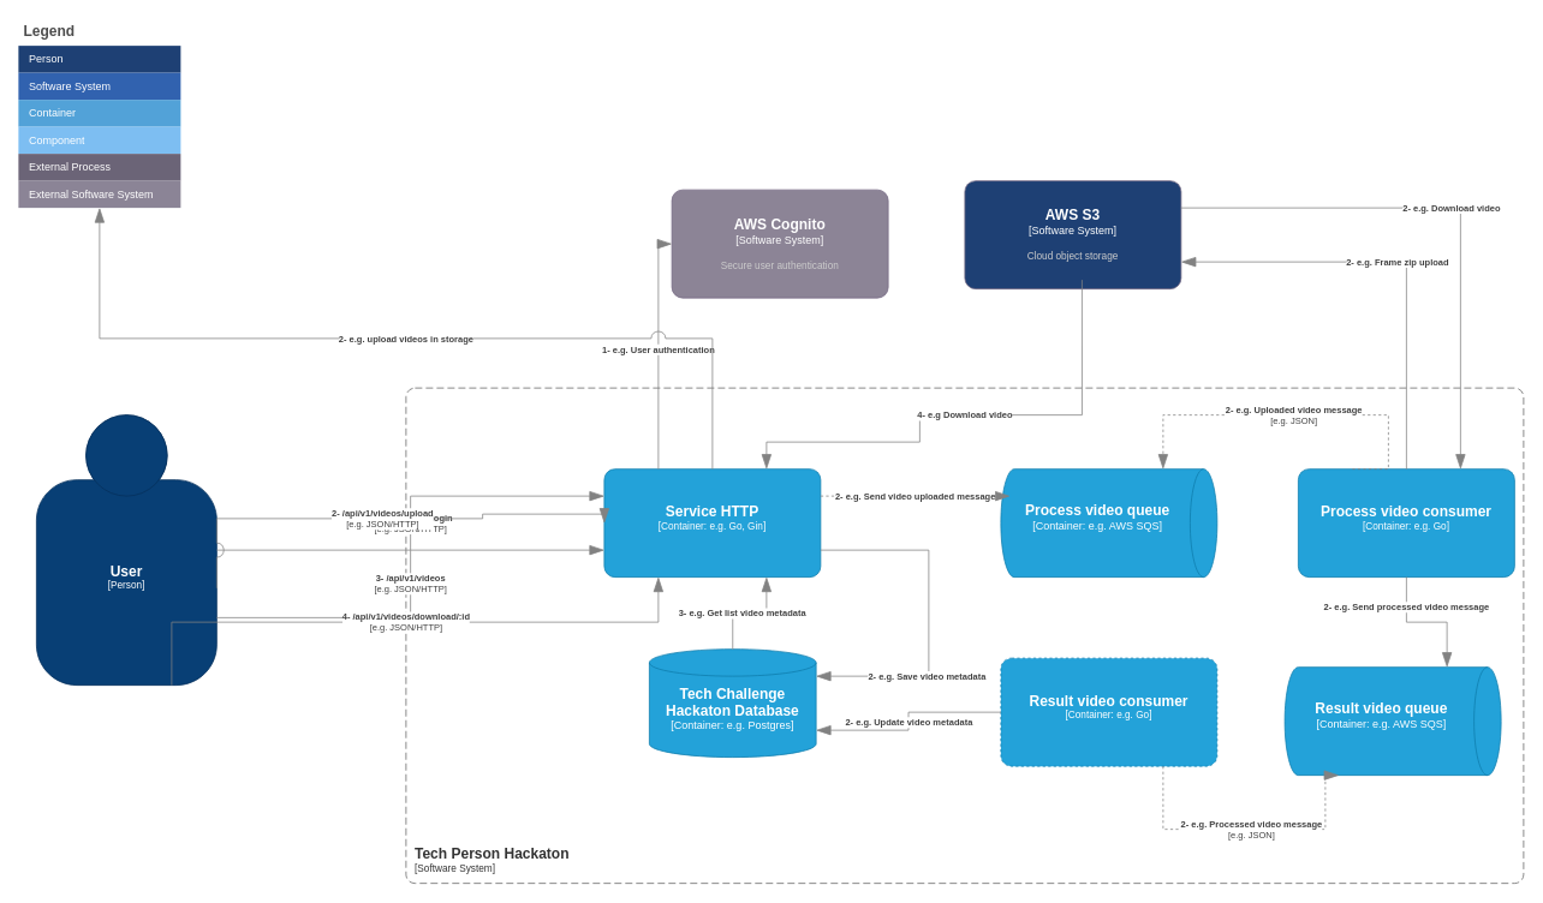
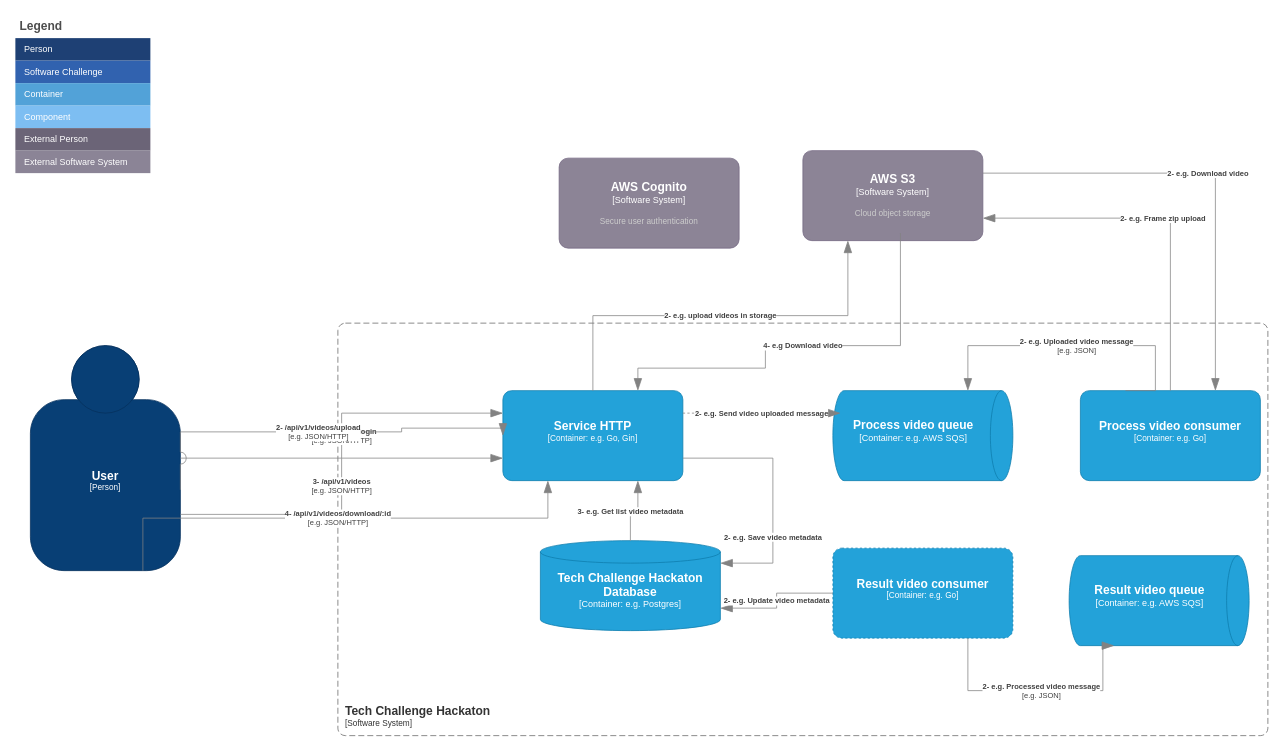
- <mxCell id="6" value="Software System" style="shape=partialRectangle;html=1;whiteSpace=wrap;connectable=0;strokeColor=inherit;overflow=hidden;fillColor=#3162AF;top=0;left=0;bottom=0;right=0;pointerEvents=1;fontSize=12;align=left;fontColor=#FFFFFF;gradientColor=none;spacingLeft=10;spacingRight=4;" vertex="1" parent="5"><mxGeometry width="180" height="30" as="geometry"><mxRectangle width="180" height="30" as="alternateBounds" /></mxGeometry></mxCell>
+ <mxCell id="6" value="Software Challenge" style="shape=partialRectangle;html=1;whiteSpace=wrap;connectable=0;strokeColor=inherit;overflow=hidden;fillColor=#3162AF;top=0;left=0;bottom=0;right=0;pointerEvents=1;fontSize=12;align=left;fontColor=#FFFFFF;gradientColor=none;spacingLeft=10;spacingRight=4;" vertex="1" parent="5"><mxGeometry width="180" height="30" as="geometry"><mxRectangle width="180" height="30" as="alternateBounds" /></mxGeometry></mxCell>
- <mxCell id="12" value="External Process" style="shape=partialRectangle;html=1;whiteSpace=wrap;connectable=0;strokeColor=inherit;overflow=hidden;fillColor=#6b6477;top=0;left=0;bottom=0;right=0;pointerEvents=1;fontSize=12;align=left;fontColor=#FFFFFF;gradientColor=none;spacingLeft=10;spacingRight=4;" vertex="1" parent="11"><mxGeometry width="180" height="30" as="geometry"><mxRectangle width="180" height="30" as="alternateBounds" /></mxGeometry></mxCell>
+ <mxCell id="12" value="External Person" style="shape=partialRectangle;html=1;whiteSpace=wrap;connectable=0;strokeColor=inherit;overflow=hidden;fillColor=#6b6477;top=0;left=0;bottom=0;right=0;pointerEvents=1;fontSize=12;align=left;fontColor=#FFFFFF;gradientColor=none;spacingLeft=10;spacingRight=4;" vertex="1" parent="11"><mxGeometry width="180" height="30" as="geometry"><mxRectangle width="180" height="30" as="alternateBounds" /></mxGeometry></mxCell>
- <mxCell id="25" value="&lt;font style=&quot;font-size: 16px&quot;&gt;&lt;b&gt;AWS S3&lt;/b&gt;&lt;/font&gt;&lt;div&gt;[Software System]&lt;/div&gt;&lt;br&gt;&lt;div&gt;&lt;font style=&quot;font-size: 11px&quot;&gt;&lt;font color=&quot;#cccccc&quot;&gt;Cloud object storage&lt;/font&gt;&lt;/div&gt;" style="rounded=1;whiteSpace=wrap;html=1;labelBackgroundColor=none;fillColor=#1e4074;fontColor=#ffffff;align=center;arcSize=10;strokeColor=#736782;metaEdit=1;resizable=0;points=[[0.25,0,0],[0.5,0,0],[0.75,0,0],[1,0.25,0],[1,0.5,0],[1,0.75,0],[0.75,1,0],[0.5,1,0],[0.25,1,0],[0,0.75,0],[0,0.5,0],[0,0.25,0]];" vertex="1" parent="1"><mxGeometry x="1070" y="200" width="240" height="120" as="geometry" /></mxCell>
+ <mxCell id="25" value="&lt;font style=&quot;font-size: 16px&quot;&gt;&lt;b&gt;AWS S3&lt;/b&gt;&lt;/font&gt;&lt;div&gt;[Software System]&lt;/div&gt;&lt;br&gt;&lt;div&gt;&lt;font style=&quot;font-size: 11px&quot;&gt;&lt;font color=&quot;#cccccc&quot;&gt;Cloud object storage&lt;/font&gt;&lt;/div&gt;" style="rounded=1;whiteSpace=wrap;html=1;labelBackgroundColor=none;fillColor=#8C8496;fontColor=#ffffff;align=center;arcSize=10;strokeColor=#736782;metaEdit=1;resizable=0;points=[[0.25,0,0],[0.5,0,0],[0.75,0,0],[1,0.25,0],[1,0.5,0],[1,0.75,0],[0.75,1,0],[0.5,1,0],[0.25,1,0],[0,0.75,0],[0,0.5,0],[0,0.25,0]];" vertex="1" parent="1"><mxGeometry x="1070" y="200" width="240" height="120" as="geometry" /></mxCell>
- <mxCell id="27" value="&lt;div style=&quot;text-align: left&quot;&gt;&lt;div style=&quot;text-align: center&quot;&gt;&lt;b&gt;2- e.g. upload videos in storage&lt;/b&gt;&lt;/div&gt;" style="endArrow=blockThin;html=1;fontSize=10;fontColor=#404040;strokeWidth=1;endFill=1;strokeColor=#828282;elbow=vertical;metaEdit=1;endSize=14;startSize=14;jumpStyle=arc;jumpSize=16;rounded=0;edgeStyle=orthogonalEdgeStyle;exitX=0.5;exitY=0;exitDx=0;exitDy=0;exitPerimeter=0;" edge="1" parent="1" source="18" target="14"><mxGeometry width="240" relative="1" as="geometry"><mxPoint x="1190" y="590" as="sourcePoint" /><mxPoint x="1430" y="590" as="targetPoint" /></mxGeometry></mxCell>
+ <mxCell id="27" value="&lt;div style=&quot;text-align: left&quot;&gt;&lt;div style=&quot;text-align: center&quot;&gt;&lt;b&gt;2- e.g. upload videos in storage&lt;/b&gt;&lt;/div&gt;" style="endArrow=blockThin;html=1;fontSize=10;fontColor=#404040;strokeWidth=1;endFill=1;strokeColor=#828282;elbow=vertical;metaEdit=1;endSize=14;startSize=14;jumpStyle=arc;jumpSize=16;rounded=0;edgeStyle=orthogonalEdgeStyle;exitX=0.5;exitY=0;exitDx=0;exitDy=0;exitPerimeter=0;entryX=0.25;entryY=1;entryDx=0;entryDy=0;entryPerimeter=0;" edge="1" parent="1" source="18" target="25"><mxGeometry width="240" relative="1" as="geometry"><mxPoint x="1190" y="590" as="sourcePoint" /><mxPoint x="1430" y="590" as="targetPoint" /></mxGeometry></mxCell>
- <mxCell id="23" value="&lt;div style=&quot;text-align: left&quot;&gt;&lt;div style=&quot;text-align: center&quot;&gt;&lt;b&gt;1- e.g. User authentication&lt;/b&gt;&lt;/div&gt;" style="endArrow=blockThin;html=1;fontSize=10;fontColor=#404040;strokeWidth=1;endFill=1;strokeColor=#828282;elbow=vertical;metaEdit=1;endSize=14;startSize=14;jumpStyle=arc;jumpSize=16;rounded=0;exitX=0.25;exitY=0;exitDx=0;exitDy=0;exitPerimeter=0;entryX=0;entryY=0.5;entryDx=0;entryDy=0;entryPerimeter=0;edgeStyle=orthogonalEdgeStyle;" edge="1" parent="1" source="18" target="16"><mxGeometry x="0.002" width="240" relative="1" as="geometry"><mxPoint x="670" y="510" as="sourcePoint" /><mxPoint x="699.28" y="300" as="targetPoint" /><mxPoint as="offset" /></mxGeometry></mxCell>
- <mxCell id="30" value="&lt;div style=&quot;text-align: left&quot;&gt;&lt;div style=&quot;text-align: center&quot;&gt;&lt;b&gt;2- e.g. Uploaded video message&lt;/b&gt;&lt;/div&gt;&lt;div style=&quot;text-align: center&quot;&gt;[e.g. JSON]&lt;/div&gt;&lt;/div&gt;" style="endArrow=blockThin;html=1;fontSize=10;fontColor=#404040;strokeWidth=1;endFill=1;strokeColor=#828282;elbow=vertical;metaEdit=1;endSize=14;startSize=14;jumpStyle=arc;jumpSize=16;rounded=0;entryX=0;entryY=0.25;entryDx=0;entryDy=0;entryPerimeter=0;exitX=0.25;exitY=0;exitDx=0;exitDy=0;exitPerimeter=0;edgeStyle=orthogonalEdgeStyle;dashed=1;" edge="1" parent="1" source="21" target="19"><mxGeometry width="240" relative="1" as="geometry"><mxPoint x="1570" y="470" as="sourcePoint" /><mxPoint x="1810" y="470" as="targetPoint" /><Array as="points"><mxPoint x="1540" y="460" /><mxPoint x="1290" y="460" /></Array></mxGeometry></mxCell>
+ <mxCell id="30" value="&lt;div style=&quot;text-align: left&quot;&gt;&lt;div style=&quot;text-align: center&quot;&gt;&lt;b&gt;2- e.g. Uploaded video message&lt;/b&gt;&lt;/div&gt;&lt;div style=&quot;text-align: center&quot;&gt;[e.g. JSON]&lt;/div&gt;&lt;/div&gt;" style="endArrow=blockThin;html=1;fontSize=10;fontColor=#404040;strokeWidth=1;endFill=1;strokeColor=#828282;elbow=vertical;metaEdit=1;endSize=14;startSize=14;jumpStyle=arc;jumpSize=16;rounded=0;entryX=0;entryY=0.25;entryDx=0;entryDy=0;entryPerimeter=0;exitX=0.25;exitY=0;exitDx=0;exitDy=0;exitPerimeter=0;edgeStyle=orthogonalEdgeStyle;" edge="1" parent="1" source="21" target="19"><mxGeometry width="240" relative="1" as="geometry"><mxPoint x="1570" y="470" as="sourcePoint" /><mxPoint x="1810" y="470" as="targetPoint" /><Array as="points"><mxPoint x="1540" y="460" /><mxPoint x="1290" y="460" /></Array></mxGeometry></mxCell>
- <mxCell id="31" value="&lt;div style=&quot;text-align: left&quot;&gt;&lt;div style=&quot;text-align: center&quot;&gt;&lt;b&gt;2- e.g. Send processed video message&lt;/b&gt;&lt;/div&gt;" style="endArrow=blockThin;html=1;fontSize=10;fontColor=#404040;strokeWidth=1;endFill=1;strokeColor=#828282;elbow=vertical;metaEdit=1;endSize=14;startSize=14;jumpStyle=arc;jumpSize=16;rounded=0;exitX=0.5;exitY=1;exitDx=0;exitDy=0;exitPerimeter=0;entryX=0;entryY=0.25;entryDx=0;entryDy=0;entryPerimeter=0;edgeStyle=orthogonalEdgeStyle;" edge="1" parent="1" source="21" target="20"><mxGeometry x="-0.539" width="240" relative="1" as="geometry"><mxPoint x="1780" y="780" as="sourcePoint" /><mxPoint x="2020" y="780" as="targetPoint" /><mxPoint as="offset" /></mxGeometry></mxCell>
- <mxCell id="24" value="&lt;font style=&quot;font-size: 16px&quot;&gt;&lt;b&gt;Tech Challenge Hackaton Database&lt;/b&gt;&lt;/font&gt;&lt;div&gt;[Container:&amp;nbsp;e.g. Postgres]&lt;/div&gt;&lt;br&gt;&lt;div&gt;&lt;font style=&quot;font-size: 11px&quot;&gt;&lt;font color=&quot;#E6E6E6&quot;&gt;&lt;/font&gt;&lt;/div&gt;" style="shape=cylinder3;size=15;whiteSpace=wrap;html=1;boundedLbl=1;rounded=0;labelBackgroundColor=none;fillColor=#23A2D9;fontSize=12;fontColor=#ffffff;align=center;strokeColor=#0E7DAD;metaEdit=1;points=[[0.5,0,0],[1,0.25,0],[1,0.5,0],[1,0.75,0],[0.5,1,0],[0,0.75,0],[0,0.5,0],[0,0.25,0]];resizable=0;" vertex="1" parent="1"><mxGeometry x="720" y="720" width="185" height="120" as="geometry" /></mxCell>
+ <mxCell id="24" value="&lt;font style=&quot;font-size: 16px&quot;&gt;&lt;b&gt;Tech Challenge Hackaton Database&lt;/b&gt;&lt;/font&gt;&lt;div&gt;[Container:&amp;nbsp;e.g. Postgres]&lt;/div&gt;&lt;br&gt;&lt;div&gt;&lt;font style=&quot;font-size: 11px&quot;&gt;&lt;font color=&quot;#E6E6E6&quot;&gt;&lt;/font&gt;&lt;/div&gt;" style="shape=cylinder3;size=15;whiteSpace=wrap;html=1;boundedLbl=1;rounded=0;labelBackgroundColor=none;fillColor=#23A2D9;fontSize=12;fontColor=#ffffff;align=center;strokeColor=#0E7DAD;metaEdit=1;points=[[0.5,0,0],[1,0.25,0],[1,0.5,0],[1,0.75,0],[0.5,1,0],[0,0.75,0],[0,0.5,0],[0,0.25,0]];resizable=0;" vertex="1" parent="1"><mxGeometry x="720" y="720" width="240" height="120" as="geometry" /></mxCell>
- <mxCell id="33" value="&lt;div style=&quot;text-align: left&quot;&gt;&lt;div style=&quot;text-align: center&quot;&gt;&lt;b&gt;2- e.g. Processed video message&lt;/b&gt;&lt;/div&gt;&lt;div style=&quot;text-align: center&quot;&gt;[e.g. JSON]&lt;/div&gt;&lt;/div&gt;" style="endArrow=blockThin;html=1;fontSize=10;fontColor=#404040;strokeWidth=1;endFill=1;strokeColor=#828282;elbow=vertical;metaEdit=1;endSize=14;startSize=14;jumpStyle=arc;jumpSize=16;rounded=0;entryX=1;entryY=0.75;entryDx=0;entryDy=0;entryPerimeter=0;exitX=0.75;exitY=1;exitDx=0;exitDy=0;exitPerimeter=0;edgeStyle=orthogonalEdgeStyle;dashed=1;" edge="1" parent="1" source="32" target="20"><mxGeometry x="0.032" width="240" relative="1" as="geometry"><mxPoint x="1920" y="660" as="sourcePoint" /><mxPoint x="1610" y="660" as="targetPoint" /><Array as="points"><mxPoint x="1290" y="920" /><mxPoint x="1470" y="920" /></Array><mxPoint as="offset" /></mxGeometry></mxCell>
+ <mxCell id="33" value="&lt;div style=&quot;text-align: left&quot;&gt;&lt;div style=&quot;text-align: center&quot;&gt;&lt;b&gt;2- e.g. Processed video message&lt;/b&gt;&lt;/div&gt;&lt;div style=&quot;text-align: center&quot;&gt;[e.g. JSON]&lt;/div&gt;&lt;/div&gt;" style="endArrow=blockThin;html=1;fontSize=10;fontColor=#404040;strokeWidth=1;endFill=1;strokeColor=#828282;elbow=vertical;metaEdit=1;endSize=14;startSize=14;jumpStyle=arc;jumpSize=16;rounded=0;entryX=1;entryY=0.75;entryDx=0;entryDy=0;entryPerimeter=0;exitX=0.75;exitY=1;exitDx=0;exitDy=0;exitPerimeter=0;edgeStyle=orthogonalEdgeStyle;" edge="1" parent="1" source="32" target="20"><mxGeometry x="0.032" width="240" relative="1" as="geometry"><mxPoint x="1920" y="660" as="sourcePoint" /><mxPoint x="1610" y="660" as="targetPoint" /><Array as="points"><mxPoint x="1290" y="920" /><mxPoint x="1470" y="920" /></Array><mxPoint as="offset" /></mxGeometry></mxCell>
- <mxCell id="17" value="&lt;font style=&quot;font-size: 16px&quot;&gt;&lt;b&gt;&lt;div style=&quot;text-align: left&quot;&gt;Tech Person Hackaton&lt;/div&gt;&lt;/b&gt;&lt;/font&gt;&lt;div style=&quot;text-align: left&quot;&gt;[Software System]&lt;/div&gt;" style="rounded=1;fontSize=11;whiteSpace=wrap;html=1;dashed=1;arcSize=20;fillColor=none;strokeColor=#666666;fontColor=#333333;labelBackgroundColor=none;align=left;verticalAlign=bottom;labelBorderColor=none;spacingTop=0;spacing=10;dashPattern=8 4;metaEdit=1;rotatable=0;perimeter=rectanglePerimeter;noLabel=0;labelPadding=0;allowArrows=0;connectable=0;expand=0;recursiveResize=0;editable=1;pointerEvents=0;absoluteArcSize=1;points=[[0.25,0,0],[0.5,0,0],[0.75,0,0],[1,0.25,0],[1,0.5,0],[1,0.75,0],[0.75,1,0],[0.5,1,0],[0.25,1,0],[0,0.75,0],[0,0.5,0],[0,0.25,0]];" vertex="1" parent="1"><mxGeometry x="450" y="430" width="1240" height="550" as="geometry" /></mxCell>
+ <mxCell id="17" value="&lt;font style=&quot;font-size: 16px&quot;&gt;&lt;b&gt;&lt;div style=&quot;text-align: left&quot;&gt;Tech Challenge Hackaton&lt;/div&gt;&lt;/b&gt;&lt;/font&gt;&lt;div style=&quot;text-align: left&quot;&gt;[Software System]&lt;/div&gt;" style="rounded=1;fontSize=11;whiteSpace=wrap;html=1;dashed=1;arcSize=20;fillColor=none;strokeColor=#666666;fontColor=#333333;labelBackgroundColor=none;align=left;verticalAlign=bottom;labelBorderColor=none;spacingTop=0;spacing=10;dashPattern=8 4;metaEdit=1;rotatable=0;perimeter=rectanglePerimeter;noLabel=0;labelPadding=0;allowArrows=0;connectable=0;expand=0;recursiveResize=0;editable=1;pointerEvents=0;absoluteArcSize=1;points=[[0.25,0,0],[0.5,0,0],[0.75,0,0],[1,0.25,0],[1,0.5,0],[1,0.75,0],[0.75,1,0],[0.5,1,0],[0.25,1,0],[0,0.75,0],[0,0.5,0],[0,0.25,0]];" vertex="1" parent="1"><mxGeometry x="450" y="430" width="1240" height="550" as="geometry" /></mxCell>
